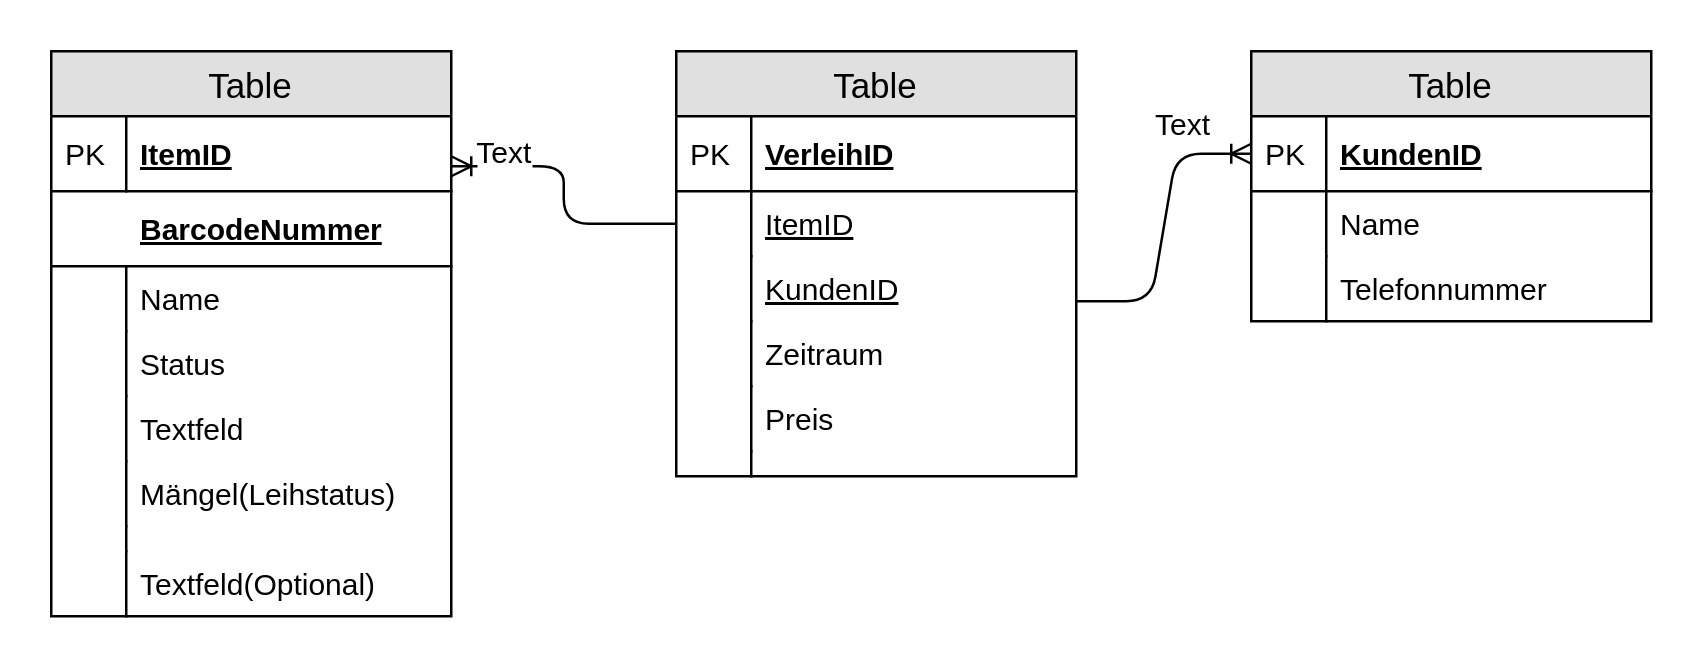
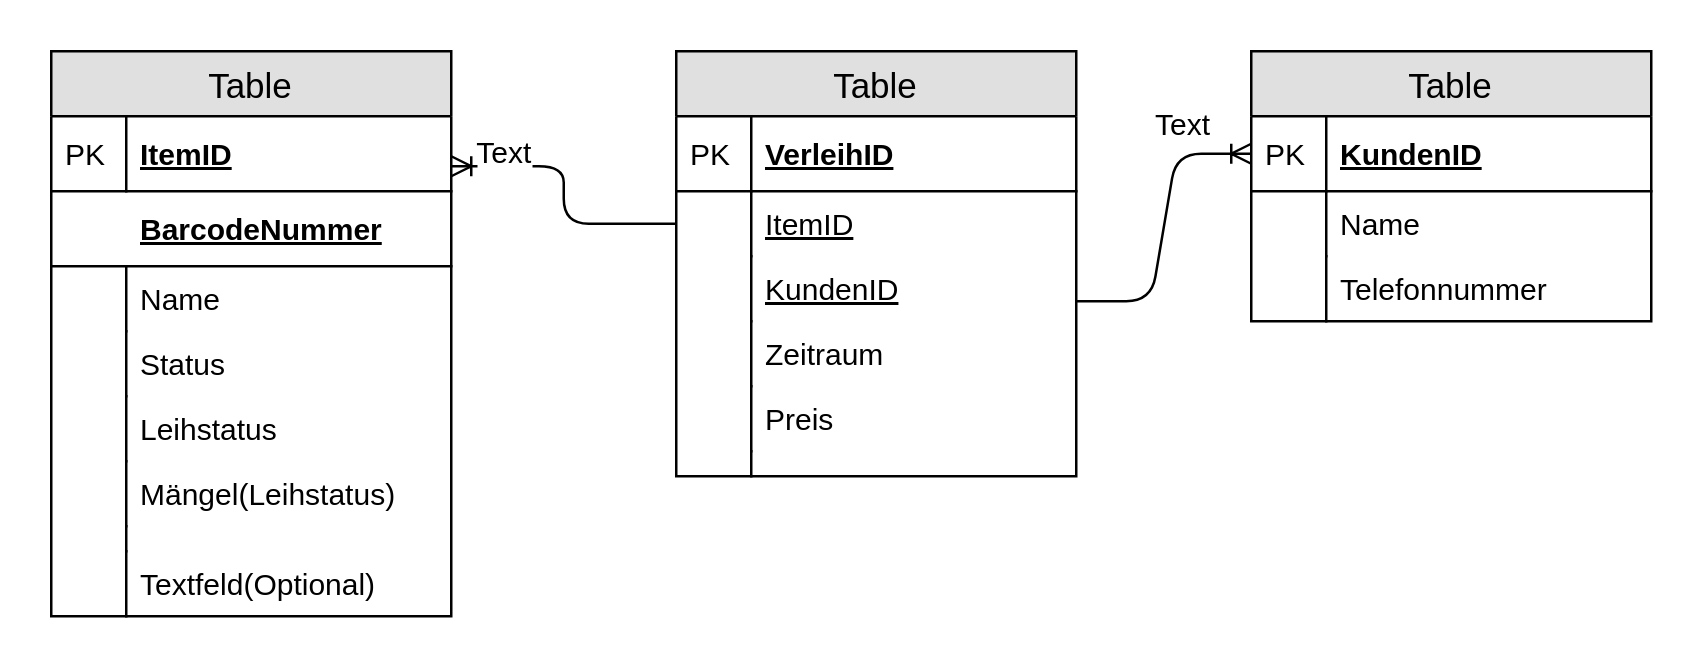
- <mxCell id="10" value="Textfeld" style="shape=partialRectangle;top=0;left=0;right=0;bottom=0;align=left;verticalAlign=top;fillColor=none;spacingLeft=34;spacingRight=4;overflow=hidden;rotatable=0;points=[[0,0.5],[1,0.5]];portConstraint=eastwest;dropTarget=0;fontSize=12;" parent="2" vertex="1"><mxGeometry y="138" width="160" height="26" as="geometry" /></mxCell>
+ <mxCell id="10" value="Leihstatus" style="shape=partialRectangle;top=0;left=0;right=0;bottom=0;align=left;verticalAlign=top;fillColor=none;spacingLeft=34;spacingRight=4;overflow=hidden;rotatable=0;points=[[0,0.5],[1,0.5]];portConstraint=eastwest;dropTarget=0;fontSize=12;" parent="2" vertex="1"><mxGeometry y="138" width="160" height="26" as="geometry" /></mxCell>
